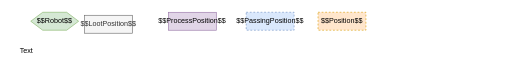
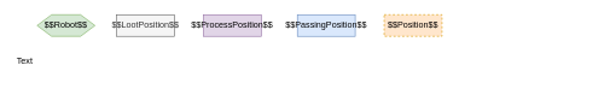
- <mxCell id="3" value="$$PassingPosition$$" style="rounded=0;whiteSpace=wrap;html=1;fillColor=#dae8fc;strokeColor=#6c8ebf;dashed=1;" vertex="1" parent="1"><mxGeometry x="410" y="20" width="80" height="30" as="geometry" /></mxCell>
+ <mxCell id="3" value="$$PassingPosition$$" style="rounded=0;whiteSpace=wrap;html=1;fillColor=#dae8fc;strokeColor=#6c8ebf;" vertex="1" parent="1"><mxGeometry x="410" y="20" width="80" height="30" as="geometry" /></mxCell>
- <mxCell id="2" value="$$LootPosition$$" style="rounded=0;whiteSpace=wrap;html=1;fillColor=#f5f5f5;fontColor=#333333;strokeColor=#666666;" vertex="1" parent="1"><mxGeometry x="140" y="25" width="80" height="30" as="geometry" /></mxCell>
+ <mxCell id="2" value="$$LootPosition$$" style="rounded=0;whiteSpace=wrap;html=1;fillColor=#f5f5f5;fontColor=#333333;strokeColor=#666666;" vertex="1" parent="1"><mxGeometry x="160" y="20" width="80" height="30" as="geometry" /></mxCell>
- <mxCell id="6" value="Text" style="text;html=1;strokeColor=none;fillColor=none;align=left;verticalAlign=top;whiteSpace=wrap;rounded=0;" vertex="1" parent="1"><mxGeometry x="30" y="70" width="800" height="40" as="geometry" /></mxCell>
+ <mxCell id="6" value="Text" style="text;html=1;strokeColor=none;fillColor=none;align=left;verticalAlign=top;whiteSpace=wrap;rounded=0;" vertex="1" parent="1"><mxGeometry y="70" width="800" height="40" as="geometry" x="20" /></mxCell>
